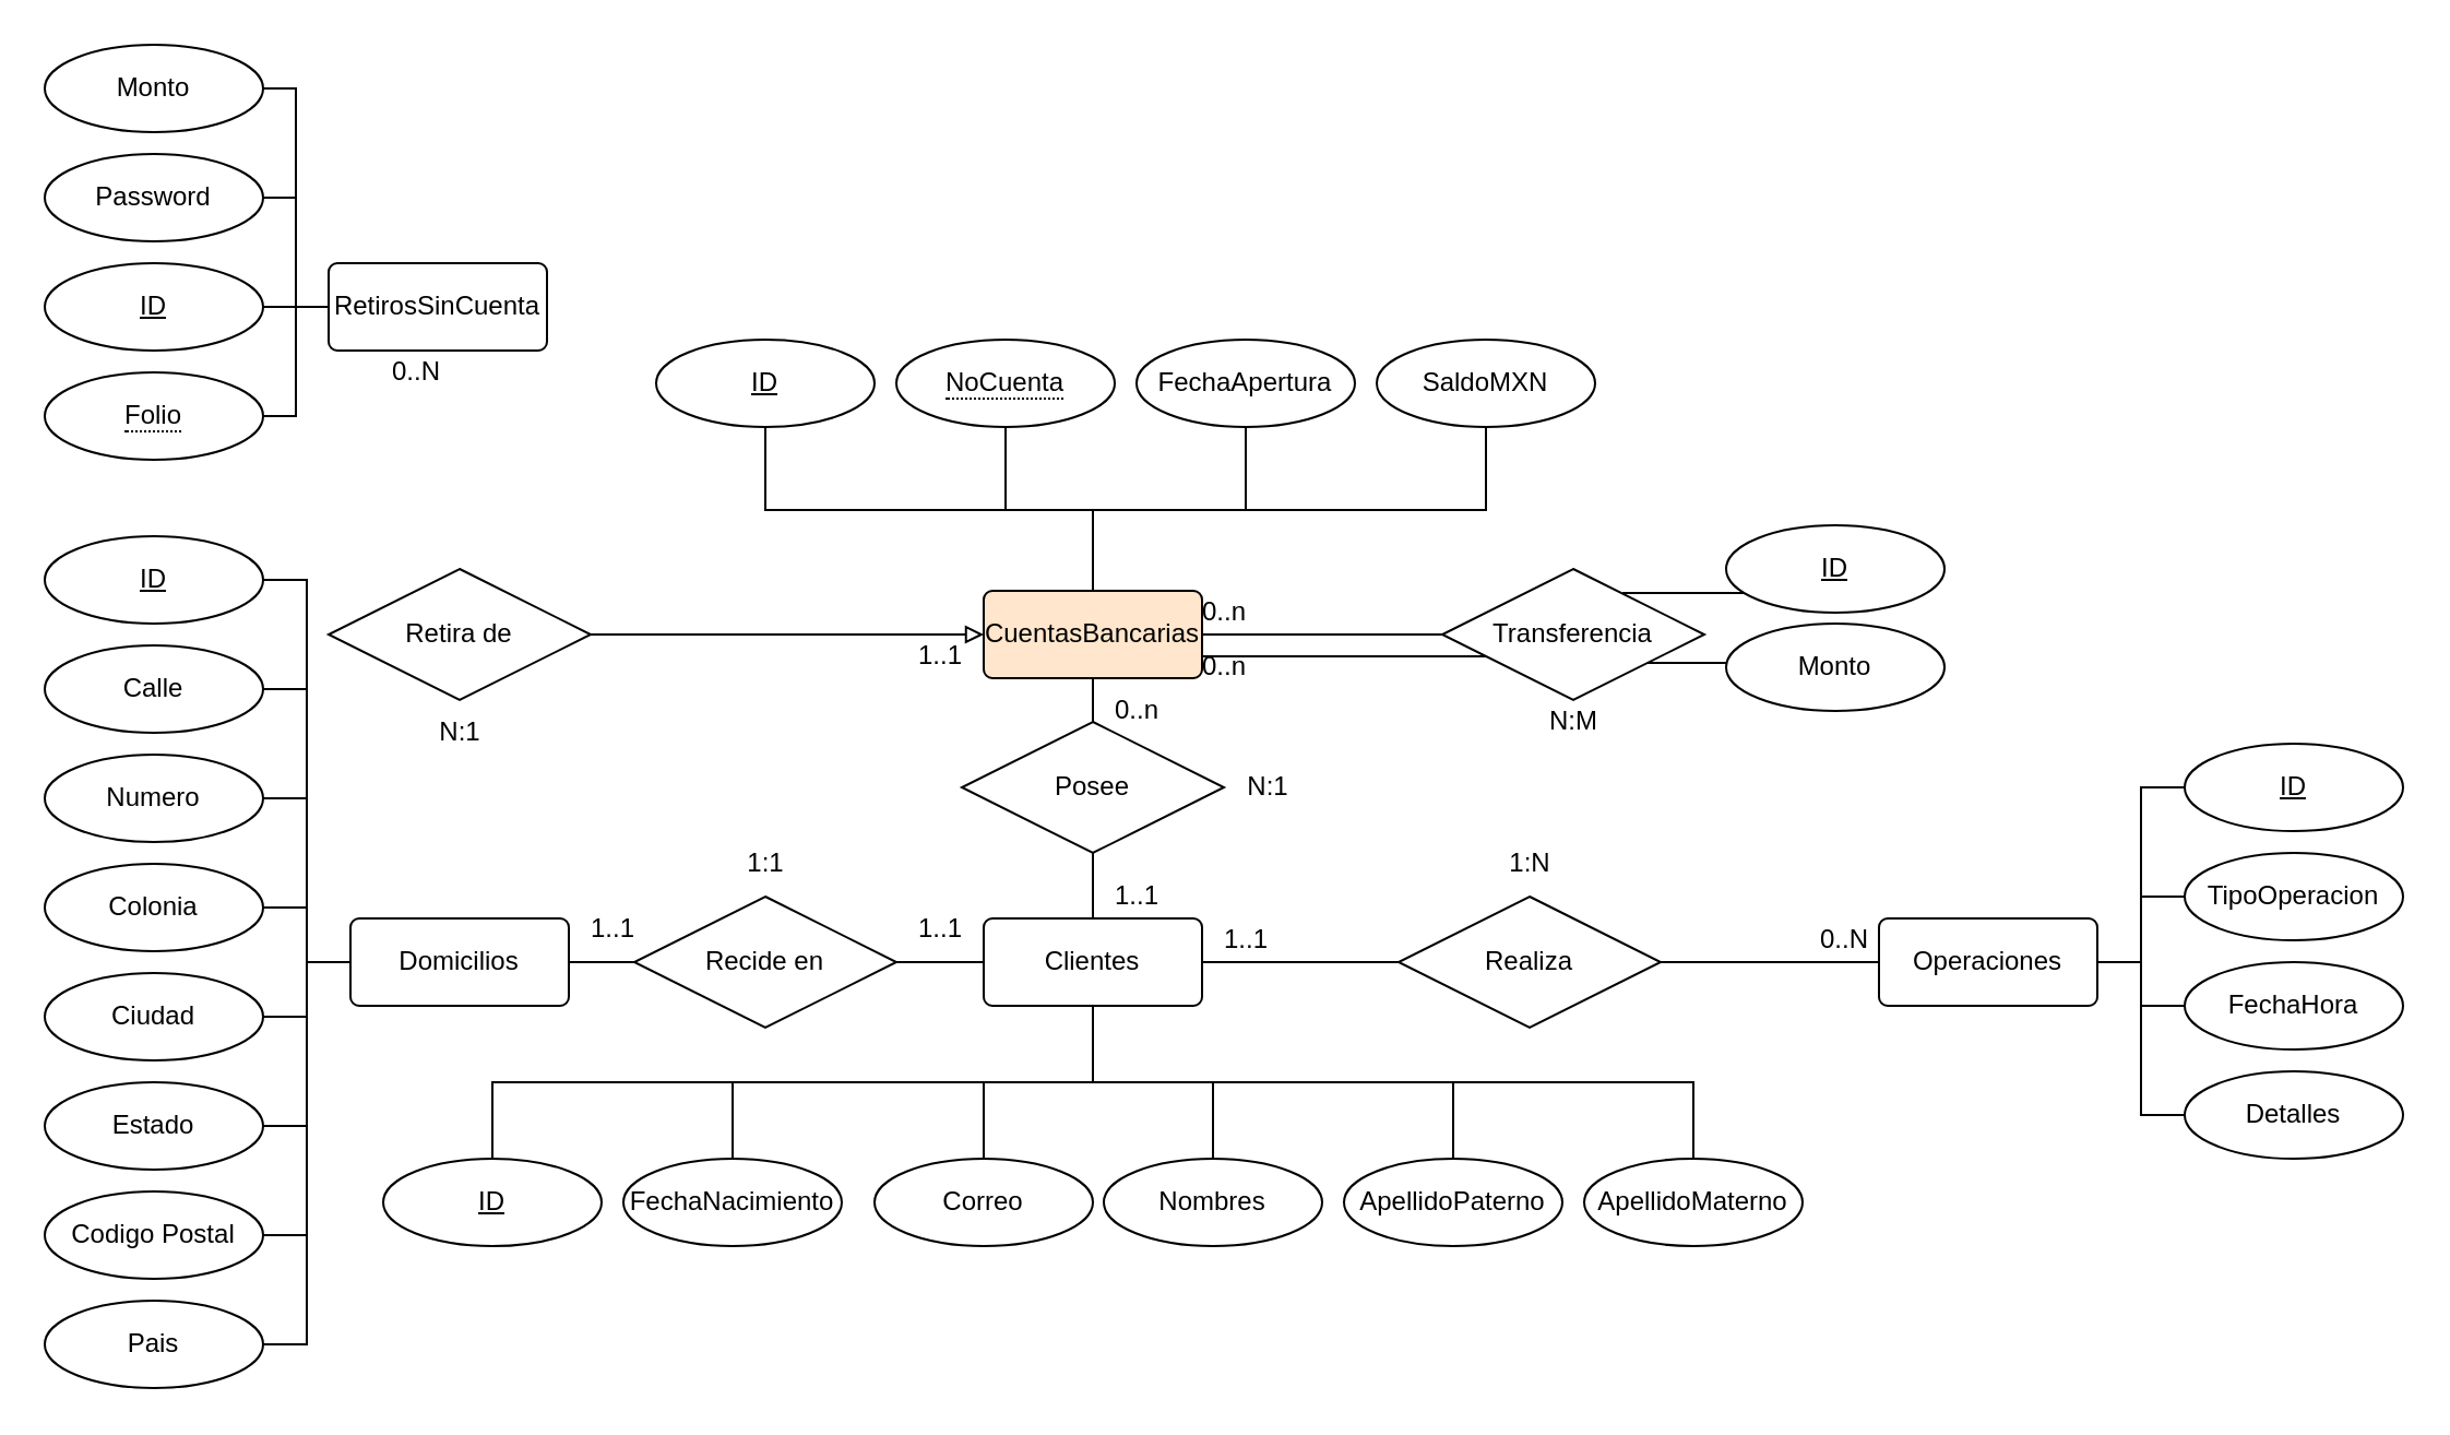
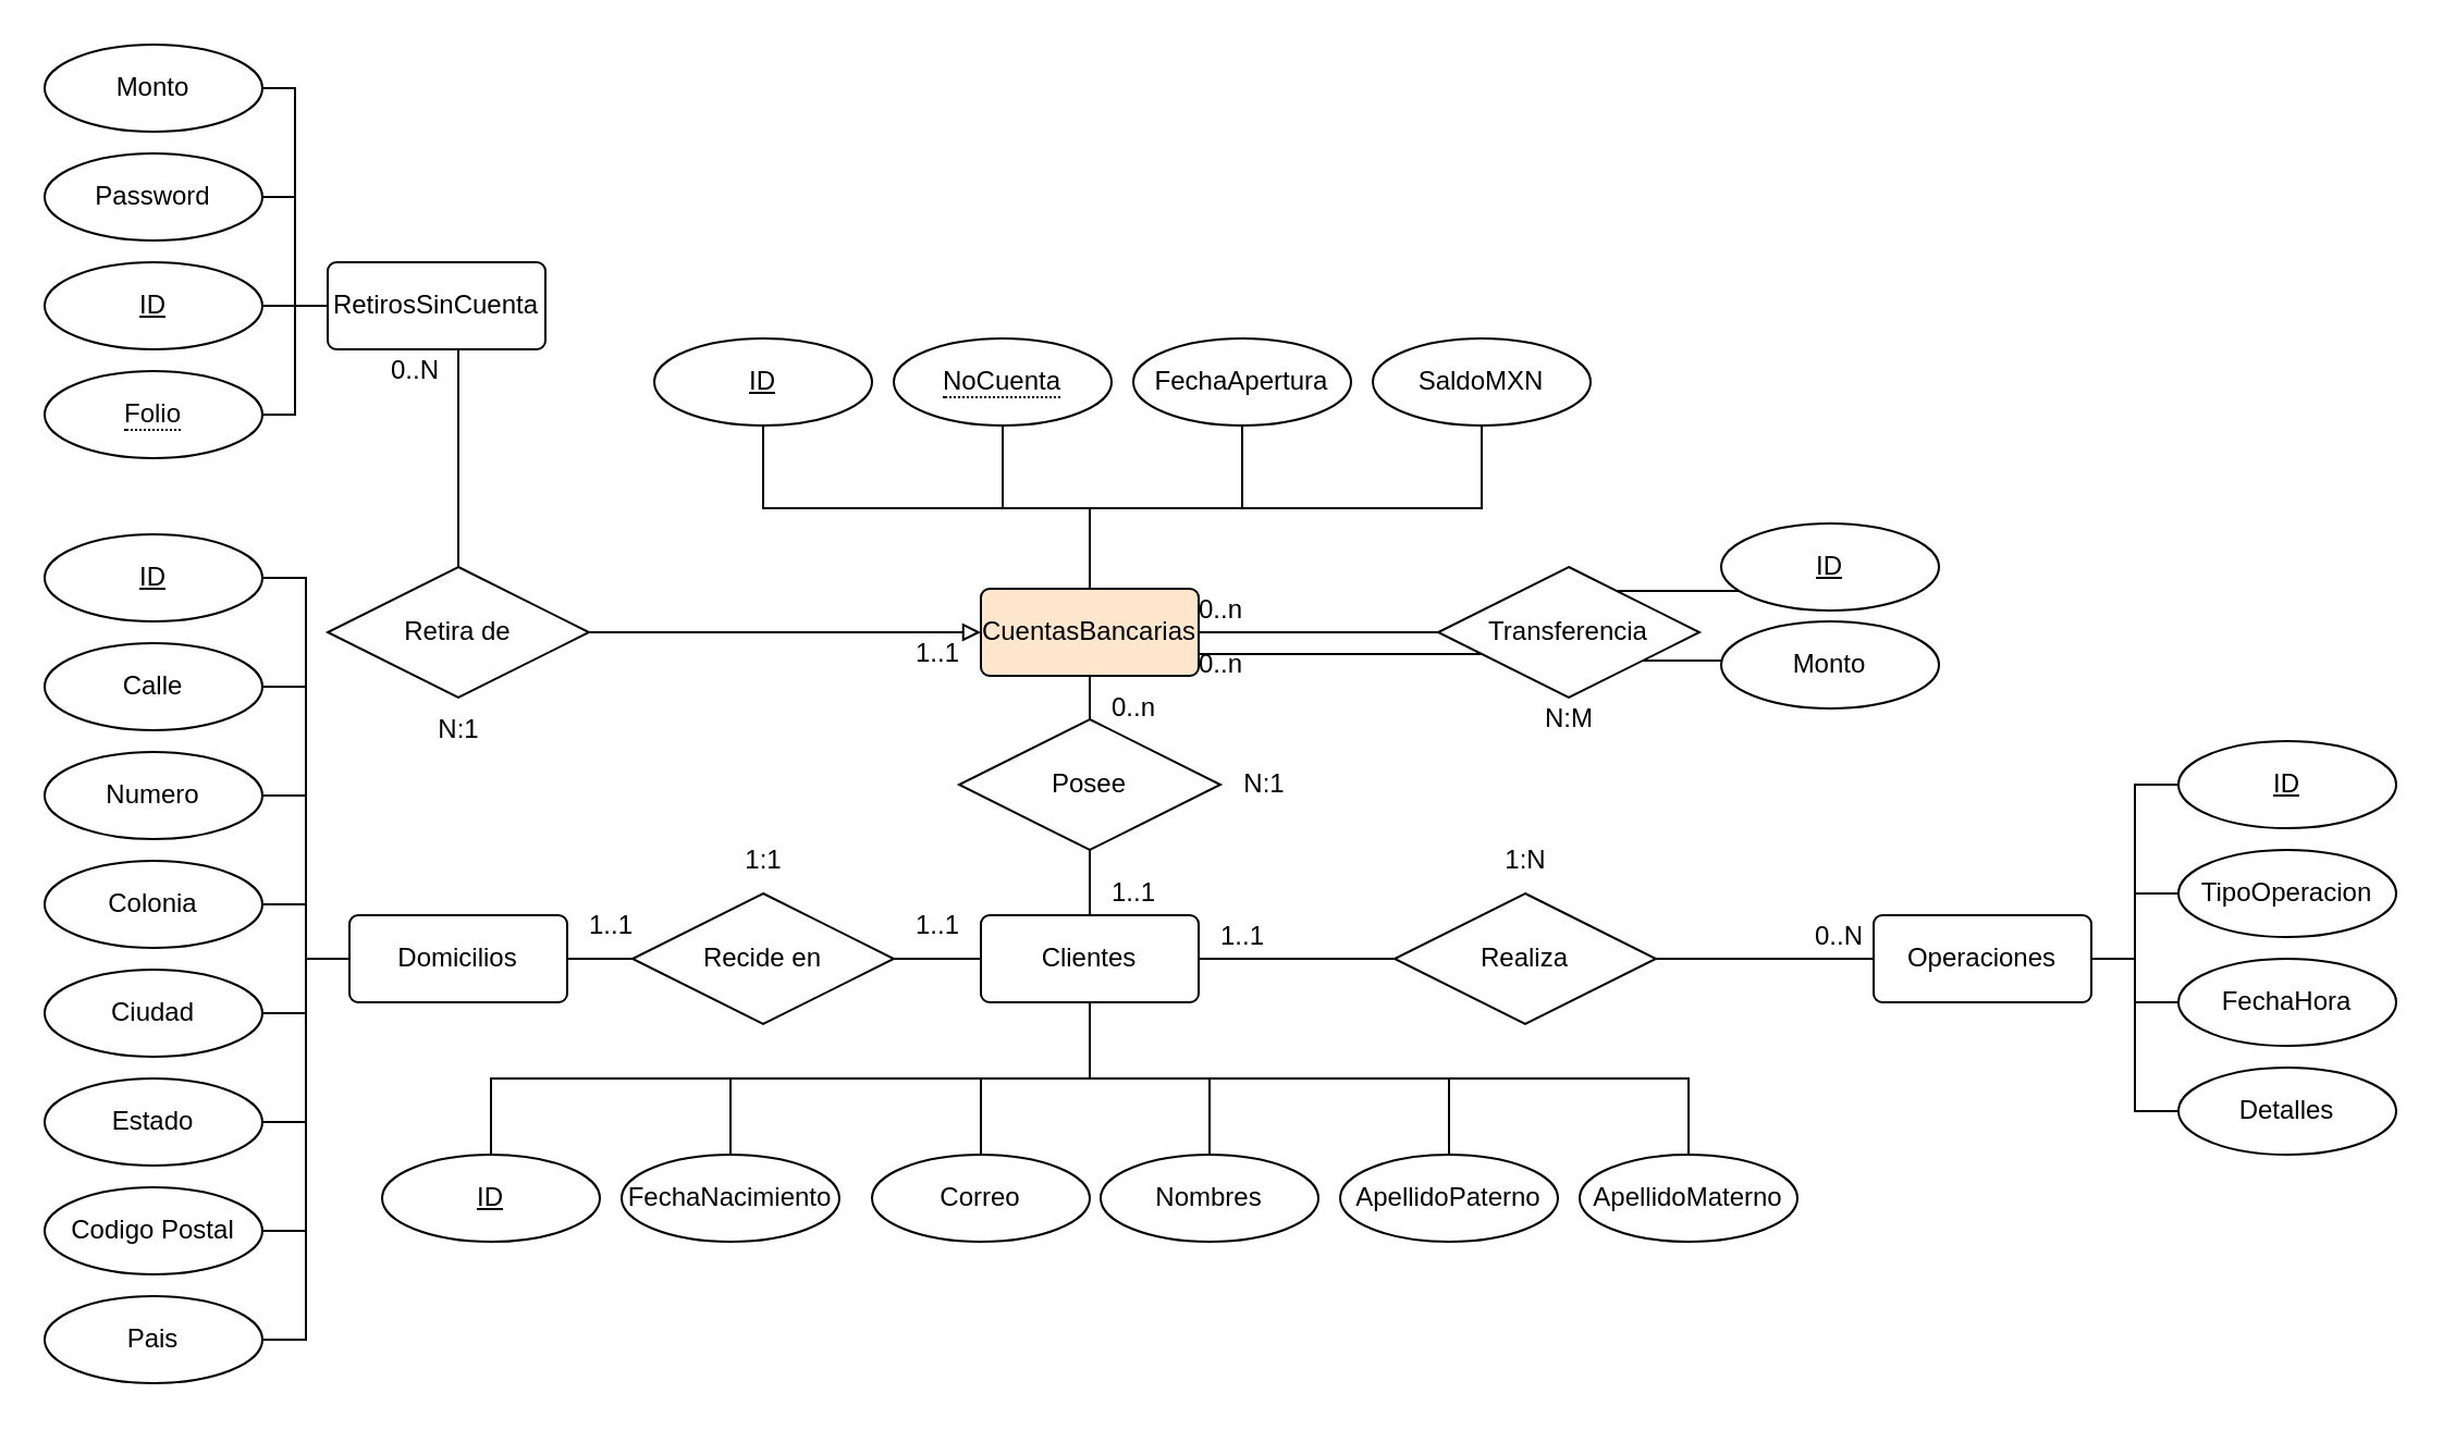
+ <mxCell id="20" style="edgeStyle=elbowEdgeStyle;rounded=0;orthogonalLoop=1;jettySize=auto;html=1;entryX=0.5;entryY=0;entryDx=0;entryDy=0;endArrow=none;endFill=0;" parent="1" source="22" target="82" edge="1"><mxGeometry relative="1" as="geometry" /></mxCell>
